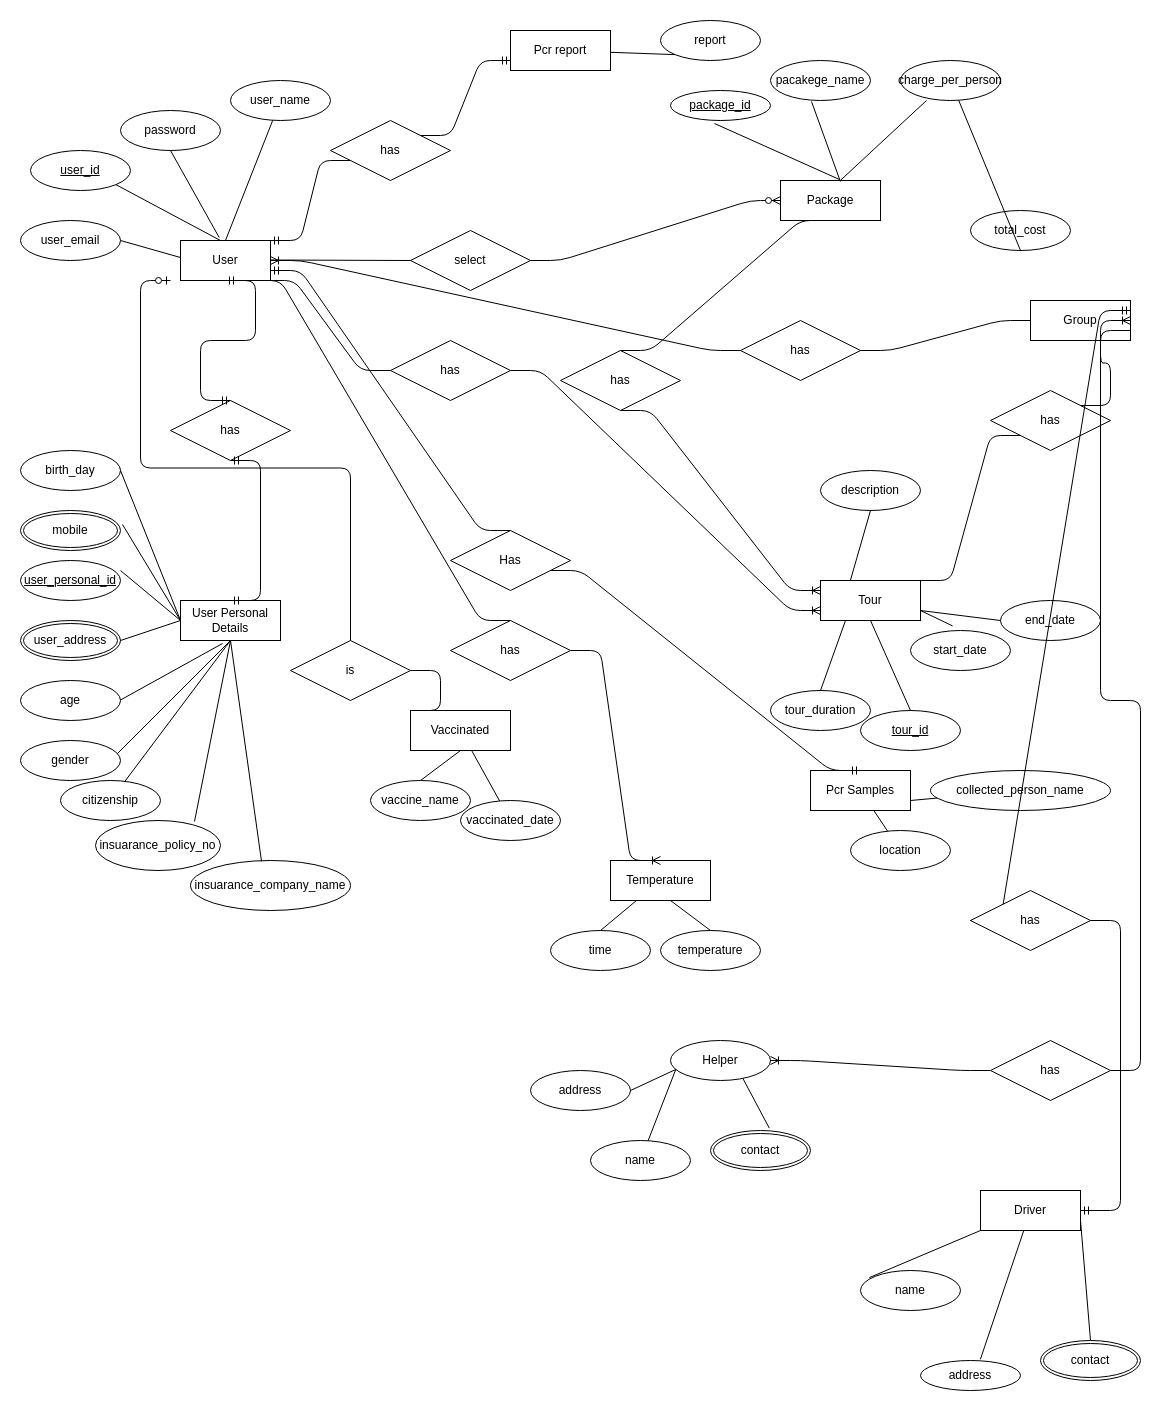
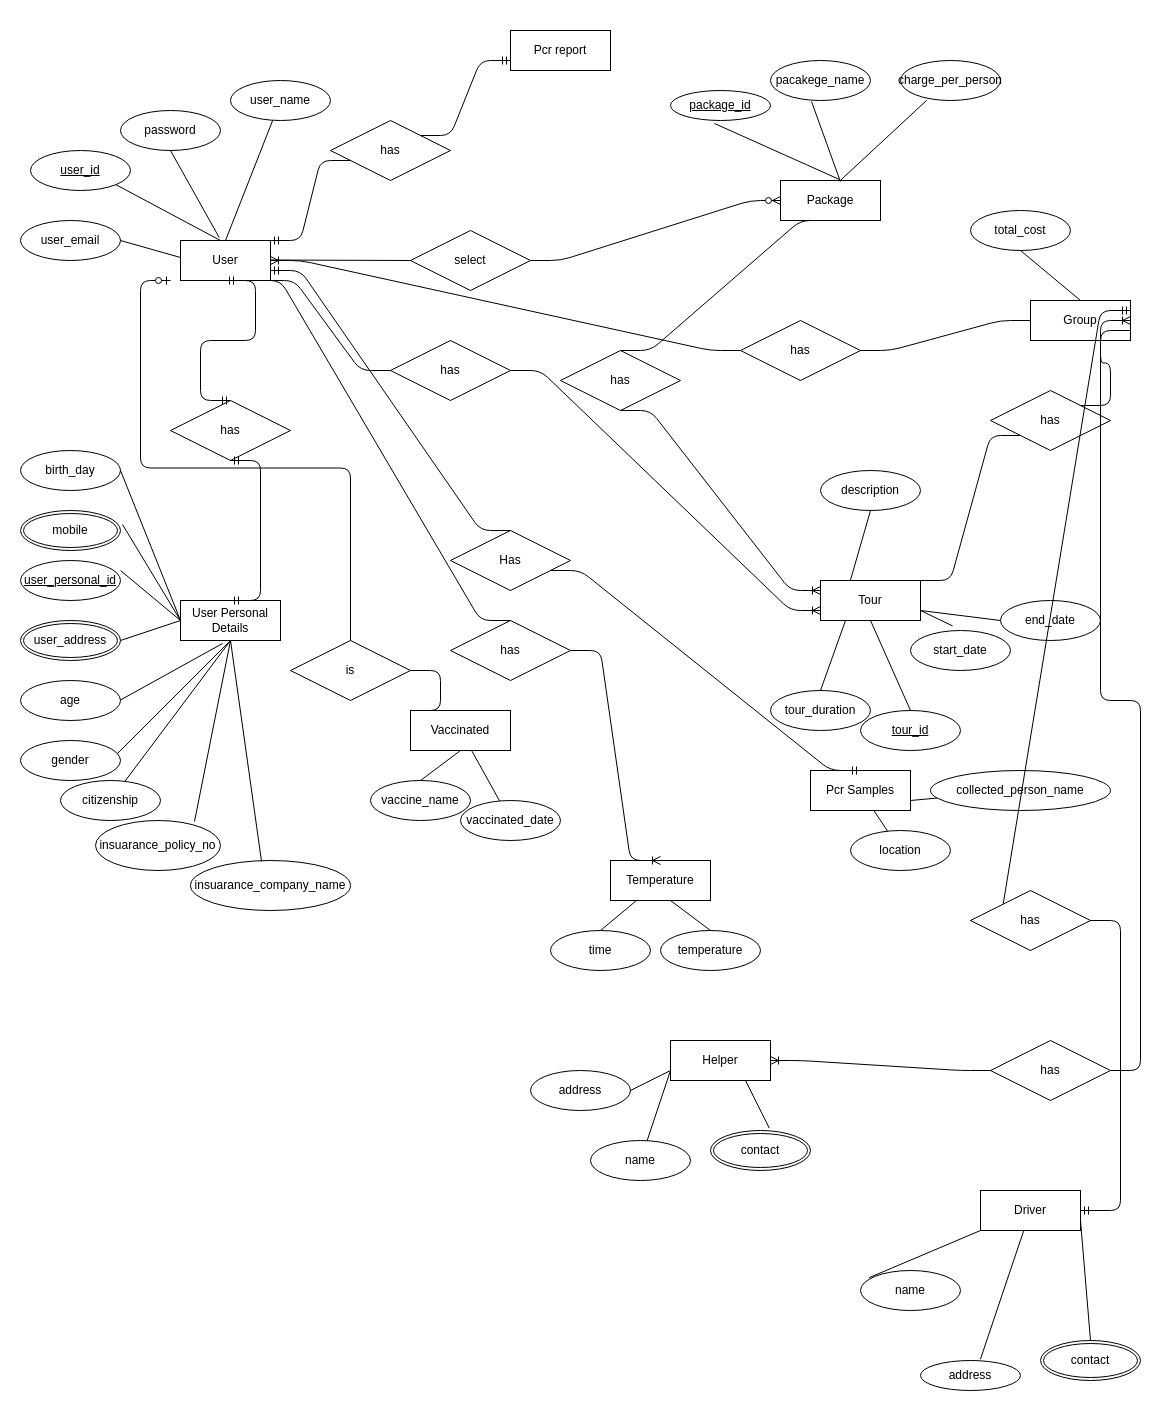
- <mxCell id="63" value="report" style="ellipse;whiteSpace=wrap;html=1;align=center;" vertex="1" parent="1"><mxGeometry x="660" y="20" width="100" height="40" as="geometry" /></mxCell>
- <mxCell id="64" value="" style="endArrow=none;html=1;rounded=0;entryX=0;entryY=1;entryDx=0;entryDy=0;" edge="1" parent="1" source="59" target="63"><mxGeometry relative="1" as="geometry"><mxPoint x="340" y="250" as="sourcePoint" /><mxPoint x="500" y="250" as="targetPoint" /></mxGeometry></mxCell>
- <mxCell id="81" value="" style="endArrow=none;html=1;rounded=0;exitX=0.5;exitY=1;exitDx=0;exitDy=0;" edge="1" parent="1" source="80" target="45"><mxGeometry relative="1" as="geometry"><mxPoint x="340" y="350" as="sourcePoint" /><mxPoint x="500" y="350" as="targetPoint" /></mxGeometry></mxCell>
+ <mxCell id="81" value="" style="endArrow=none;html=1;rounded=0;entryX=0.5;entryY=0;entryDx=0;entryDy=0;exitX=0.5;exitY=1;exitDx=0;exitDy=0;" edge="1" parent="1" source="80" target="73"><mxGeometry relative="1" as="geometry"><mxPoint x="340" y="350" as="sourcePoint" /><mxPoint x="500" y="350" as="targetPoint" /></mxGeometry></mxCell>
- <mxCell id="100" value="Helper" style="ellipse;whiteSpace=wrap;html=1;align=center;" vertex="1" parent="1"><mxGeometry x="670" y="1040" width="100" height="40" as="geometry" /></mxCell>
+ <mxCell id="100" value="Helper" style="whiteSpace=wrap;html=1;align=center;" vertex="1" parent="1"><mxGeometry x="670" y="1040" width="100" height="40" as="geometry" /></mxCell>
